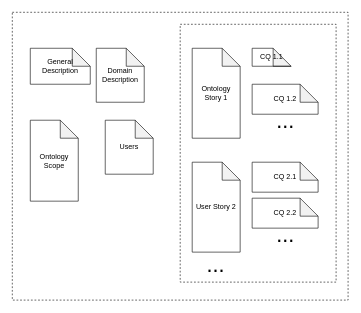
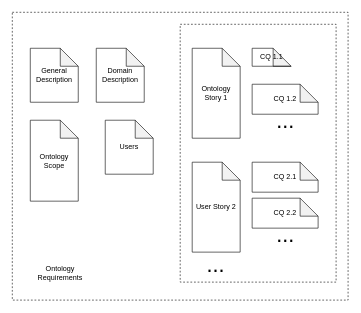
- <mxCell id="4" value="General&lt;br&gt;Description" style="shape=note;whiteSpace=wrap;html=1;backgroundOutline=1;darkOpacity=0.05;" vertex="1" parent="1"><mxGeometry x="50" y="80" width="100" height="60" as="geometry" /></mxCell>
+ <mxCell id="4" value="General&lt;br&gt;Description" style="shape=note;whiteSpace=wrap;html=1;backgroundOutline=1;darkOpacity=0.05;" vertex="1" parent="1"><mxGeometry x="50" y="80" width="80" height="90" as="geometry" /></mxCell>
+ <mxCell id="17" value="Ontology Requirements" style="text;html=1;strokeColor=none;fillColor=none;align=center;verticalAlign=middle;whiteSpace=wrap;rounded=0;" vertex="1" parent="1"><mxGeometry x="70" y="440" width="60" height="30" as="geometry" /></mxCell>
